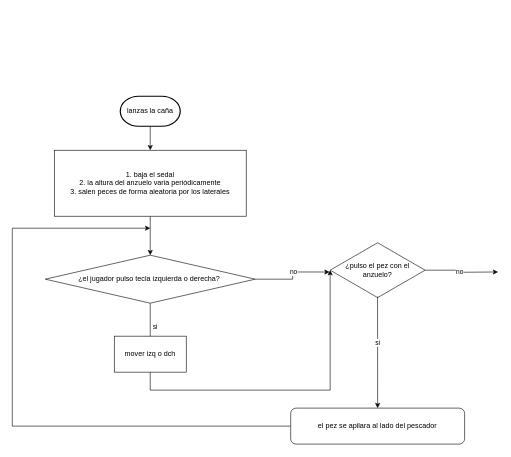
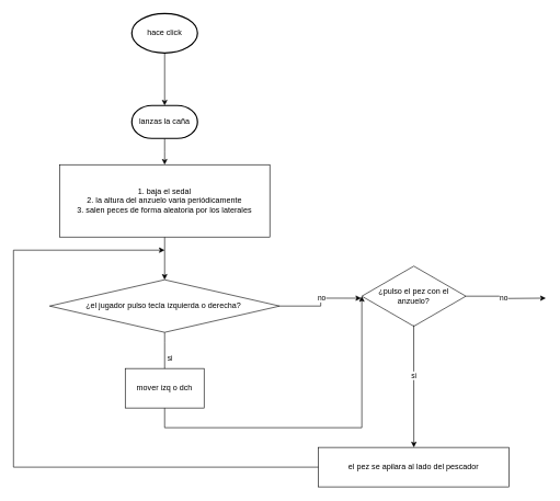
+ <mxCell id="2" value="hace click" style="strokeWidth=2;html=1;shape=mxgraph.flowchart.start_1;whiteSpace=wrap;" vertex="1" parent="1"><mxGeometry x="200" y="20" width="100" height="60" as="geometry" /></mxCell>
+ <mxCell id="5" style="edgeStyle=orthogonalEdgeStyle;rounded=0;orthogonalLoop=1;jettySize=auto;html=1;exitX=0.5;exitY=1;exitDx=0;exitDy=0;exitPerimeter=0;entryX=0.5;entryY=0;entryDx=0;entryDy=0;entryPerimeter=0;" edge="1" parent="1" source="2" target="4"><mxGeometry relative="1" as="geometry" /></mxCell>
- <mxCell id="19" value="el pez se apilara al lado del pescador" style="whiteSpace=wrap;html=1;rounded=1;" vertex="1" parent="1"><mxGeometry x="484.16" y="680" width="290" height="60" as="geometry" /></mxCell>
+ <mxCell id="19" value="el pez se apilara al lado del pescador" style="rounded=0;whiteSpace=wrap;html=1;" vertex="1" parent="1"><mxGeometry x="484.16" y="680" width="290" height="60" as="geometry" /></mxCell>
